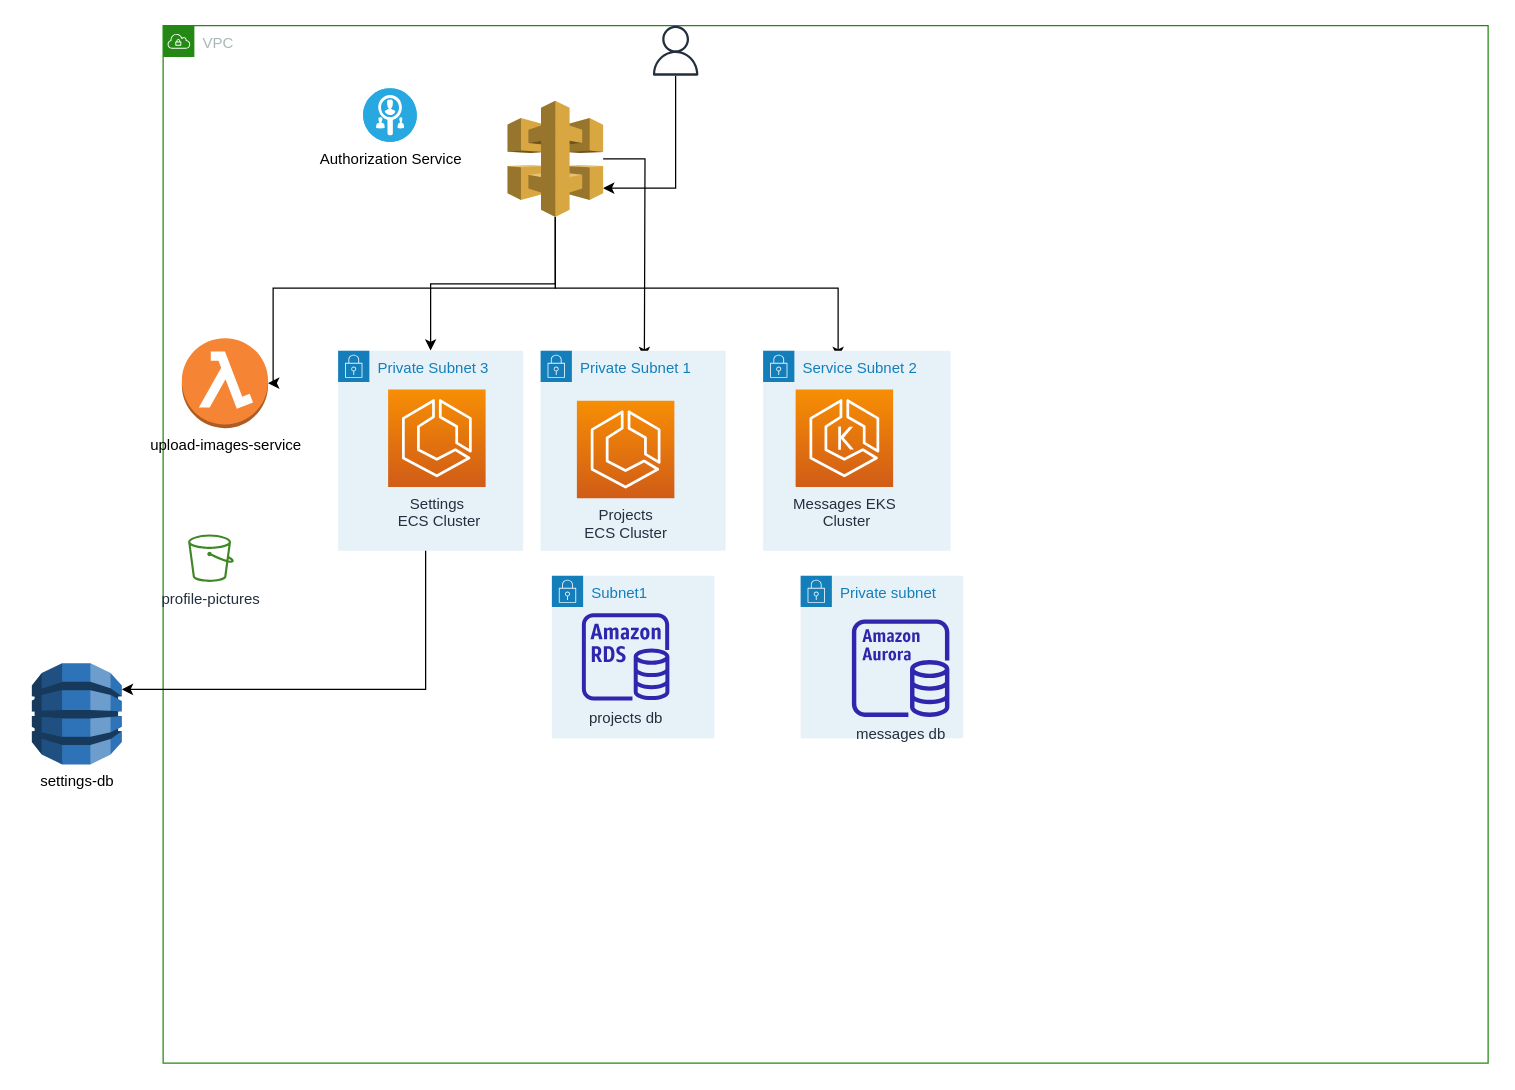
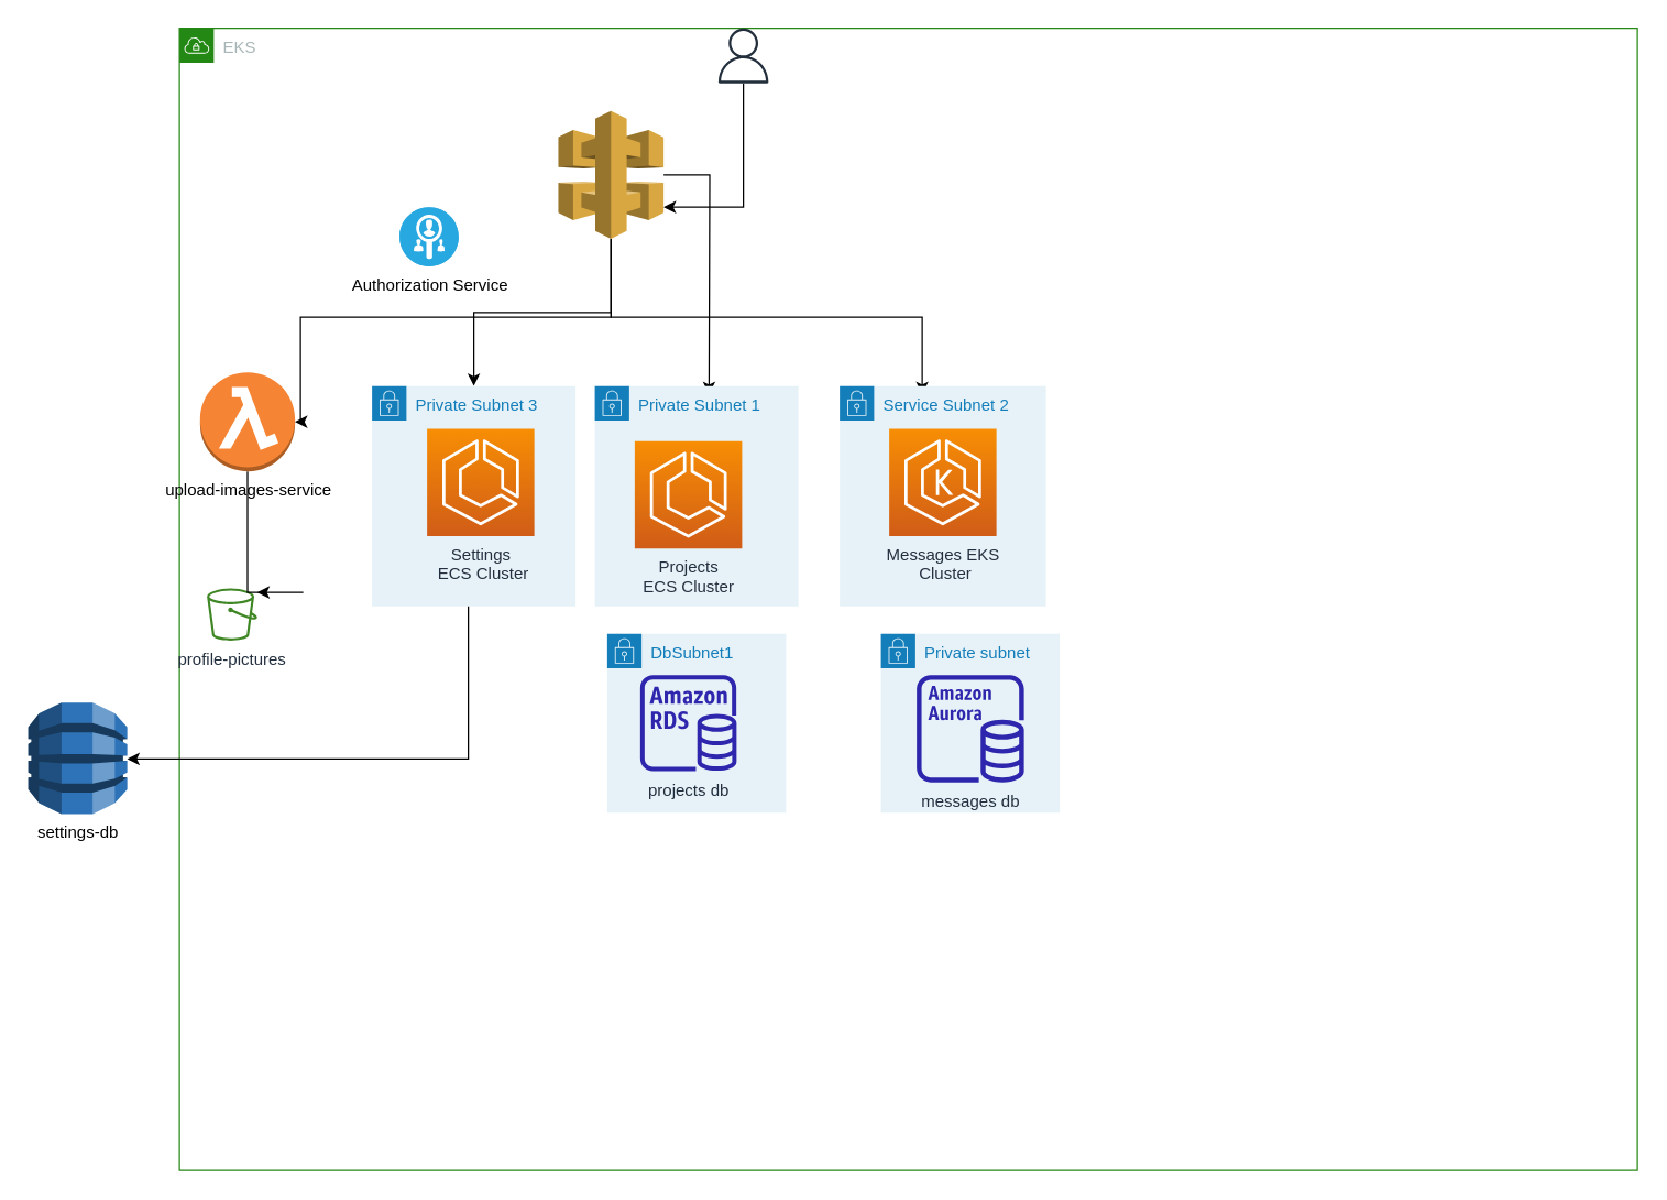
- <mxCell id="2" value="VPC" style="points=[[0,0],[0.25,0],[0.5,0],[0.75,0],[1,0],[1,0.25],[1,0.5],[1,0.75],[1,1],[0.75,1],[0.5,1],[0.25,1],[0,1],[0,0.75],[0,0.5],[0,0.25]];outlineConnect=0;gradientColor=none;html=1;whiteSpace=wrap;fontSize=12;fontStyle=0;container=1;pointerEvents=0;collapsible=0;recursiveResize=0;shape=mxgraph.aws4.group;grIcon=mxgraph.aws4.group_vpc;strokeColor=#248814;fillColor=none;verticalAlign=top;align=left;spacingLeft=30;fontColor=#AAB7B8;dashed=0;" parent="1" vertex="1"><mxGeometry x="130" y="20" width="1060" height="830" as="geometry" /></mxCell>
+ <mxCell id="2" value="EKS" style="points=[[0,0],[0.25,0],[0.5,0],[0.75,0],[1,0],[1,0.25],[1,0.5],[1,0.75],[1,1],[0.75,1],[0.5,1],[0.25,1],[0,1],[0,0.75],[0,0.5],[0,0.25]];outlineConnect=0;gradientColor=none;html=1;whiteSpace=wrap;fontSize=12;fontStyle=0;container=1;pointerEvents=0;collapsible=0;recursiveResize=0;shape=mxgraph.aws4.group;grIcon=mxgraph.aws4.group_vpc;strokeColor=#248814;fillColor=none;verticalAlign=top;align=left;spacingLeft=30;fontColor=#AAB7B8;dashed=0;" parent="1" vertex="1"><mxGeometry x="130" y="20" width="1060" height="830" as="geometry" /></mxCell>
- <mxCell id="13" value="Authorization Service&lt;br&gt;" style="fillColor=#28A8E0;verticalLabelPosition=bottom;sketch=0;html=1;strokeColor=#ffffff;verticalAlign=top;align=center;points=[[0.145,0.145,0],[0.5,0,0],[0.855,0.145,0],[1,0.5,0],[0.855,0.855,0],[0.5,1,0],[0.145,0.855,0],[0,0.5,0]];pointerEvents=1;shape=mxgraph.cisco_safe.compositeIcon;bgIcon=ellipse;resIcon=mxgraph.cisco_safe.capability.identity_authorization_alt;" parent="2" vertex="1"><mxGeometry x="160" y="50" width="43" height="43" as="geometry" /></mxCell>
+ <mxCell id="13" value="Authorization Service&lt;br&gt;" style="fillColor=#28A8E0;verticalLabelPosition=bottom;sketch=0;html=1;strokeColor=#ffffff;verticalAlign=top;align=center;points=[[0.145,0.145,0],[0.5,0,0],[0.855,0.145,0],[1,0.5,0],[0.855,0.855,0],[0.5,1,0],[0.145,0.855,0],[0,0.5,0]];pointerEvents=1;shape=mxgraph.cisco_safe.compositeIcon;bgIcon=ellipse;resIcon=mxgraph.cisco_safe.capability.identity_authorization_alt;" parent="2" vertex="1"><mxGeometry x="160" y="130" width="43" height="43" as="geometry" /></mxCell>
- <mxCell id="19" value="Messages EKS&lt;br&gt;&amp;nbsp;Cluster" style="sketch=0;points=[[0,0,0],[0.25,0,0],[0.5,0,0],[0.75,0,0],[1,0,0],[0,1,0],[0.25,1,0],[0.5,1,0],[0.75,1,0],[1,1,0],[0,0.25,0],[0,0.5,0],[0,0.75,0],[1,0.25,0],[1,0.5,0],[1,0.75,0]];outlineConnect=0;fontColor=#232F3E;gradientColor=#F78E04;gradientDirection=north;fillColor=#D05C17;strokeColor=#ffffff;dashed=0;verticalLabelPosition=bottom;verticalAlign=top;align=center;html=1;fontSize=12;fontStyle=0;aspect=fixed;shape=mxgraph.aws4.resourceIcon;resIcon=mxgraph.aws4.eks;" vertex="1" parent="18"><mxGeometry x="26" y="31" width="78" height="78" as="geometry" /></mxCell>
+ <mxCell id="19" value="Messages EKS&lt;br&gt;&amp;nbsp;Cluster" style="sketch=0;points=[[0,0,0],[0.25,0,0],[0.5,0,0],[0.75,0,0],[1,0,0],[0,1,0],[0.25,1,0],[0.5,1,0],[0.75,1,0],[1,1,0],[0,0.25,0],[0,0.5,0],[0,0.75,0],[1,0.25,0],[1,0.5,0],[1,0.75,0]];outlineConnect=0;fontColor=#232F3E;gradientColor=#F78E04;gradientDirection=north;fillColor=#D05C17;strokeColor=#ffffff;dashed=0;verticalLabelPosition=bottom;verticalAlign=top;align=center;html=1;fontSize=12;fontStyle=0;aspect=fixed;shape=mxgraph.aws4.resourceIcon;resIcon=mxgraph.aws4.eks;" vertex="1" parent="18"><mxGeometry x="36" y="31" width="78" height="78" as="geometry" /></mxCell>
+ <mxCell id="4" style="edgeStyle=orthogonalEdgeStyle;rounded=0;orthogonalLoop=1;jettySize=auto;html=1;" parent="2" source="5" target="3" edge="1"><mxGeometry relative="1" as="geometry"><Array as="points"><mxPoint x="90" y="410" /><mxPoint x="90" y="410" /></Array></mxGeometry></mxCell>
- <mxCell id="14" value="Subnet1&lt;br&gt;" style="points=[[0,0],[0.25,0],[0.5,0],[0.75,0],[1,0],[1,0.25],[1,0.5],[1,0.75],[1,1],[0.75,1],[0.5,1],[0.25,1],[0,1],[0,0.75],[0,0.5],[0,0.25]];outlineConnect=0;gradientColor=none;html=1;whiteSpace=wrap;fontSize=12;fontStyle=0;container=1;pointerEvents=0;collapsible=0;recursiveResize=0;shape=mxgraph.aws4.group;grIcon=mxgraph.aws4.group_security_group;grStroke=0;strokeColor=#147EBA;fillColor=#E6F2F8;verticalAlign=top;align=left;spacingLeft=30;fontColor=#147EBA;dashed=0;" vertex="1" parent="2"><mxGeometry x="311" y="440" width="130" height="130" as="geometry" /></mxCell>
+ <mxCell id="14" value="DbSubnet1&lt;br&gt;" style="points=[[0,0],[0.25,0],[0.5,0],[0.75,0],[1,0],[1,0.25],[1,0.5],[1,0.75],[1,1],[0.75,1],[0.5,1],[0.25,1],[0,1],[0,0.75],[0,0.5],[0,0.25]];outlineConnect=0;gradientColor=none;html=1;whiteSpace=wrap;fontSize=12;fontStyle=0;container=1;pointerEvents=0;collapsible=0;recursiveResize=0;shape=mxgraph.aws4.group;grIcon=mxgraph.aws4.group_security_group;grStroke=0;strokeColor=#147EBA;fillColor=#E6F2F8;verticalAlign=top;align=left;spacingLeft=30;fontColor=#147EBA;dashed=0;" vertex="1" parent="2"><mxGeometry x="311" y="440" width="130" height="130" as="geometry" /></mxCell>
- <mxCell id="21" value="messages db&lt;br&gt;" style="sketch=0;outlineConnect=0;fontColor=#232F3E;gradientColor=none;fillColor=#2E27AD;strokeColor=none;dashed=0;verticalLabelPosition=bottom;verticalAlign=top;align=center;html=1;fontSize=12;fontStyle=0;aspect=fixed;pointerEvents=1;shape=mxgraph.aws4.aurora_instance;" vertex="1" parent="20"><mxGeometry x="41" y="35" width="78" height="78" as="geometry" /></mxCell>
+ <mxCell id="21" value="messages db&lt;br&gt;" style="sketch=0;outlineConnect=0;fontColor=#232F3E;gradientColor=none;fillColor=#2E27AD;strokeColor=none;dashed=0;verticalLabelPosition=bottom;verticalAlign=top;align=center;html=1;fontSize=12;fontStyle=0;aspect=fixed;pointerEvents=1;shape=mxgraph.aws4.aurora_instance;" vertex="1" parent="20"><mxGeometry x="26" y="30" width="78" height="78" as="geometry" /></mxCell>
- <mxCell id="24" value="settings-db&lt;br&gt;" style="outlineConnect=0;dashed=0;verticalLabelPosition=bottom;verticalAlign=top;align=center;html=1;shape=mxgraph.aws3.dynamo_db;fillColor=#2E73B8;gradientColor=none;" vertex="1" parent="1"><mxGeometry x="25" y="530" width="72" height="81" as="geometry" /></mxCell>
+ <mxCell id="24" value="settings-db&lt;br&gt;" style="outlineConnect=0;dashed=0;verticalLabelPosition=bottom;verticalAlign=top;align=center;html=1;shape=mxgraph.aws3.dynamo_db;fillColor=#2E73B8;gradientColor=none;" vertex="1" parent="1"><mxGeometry x="20" y="510" width="72" height="81" as="geometry" /></mxCell>
